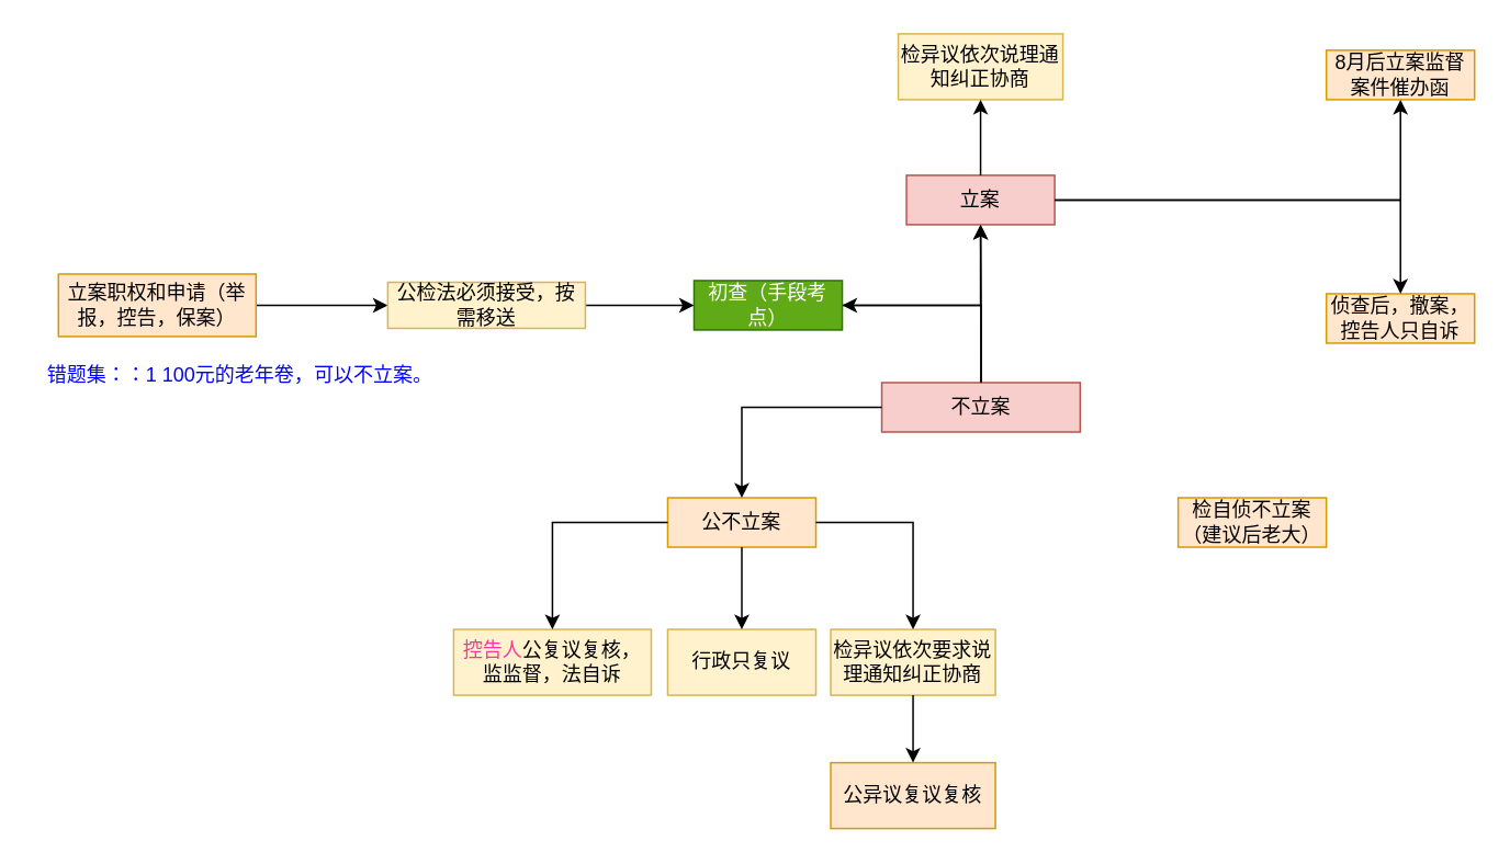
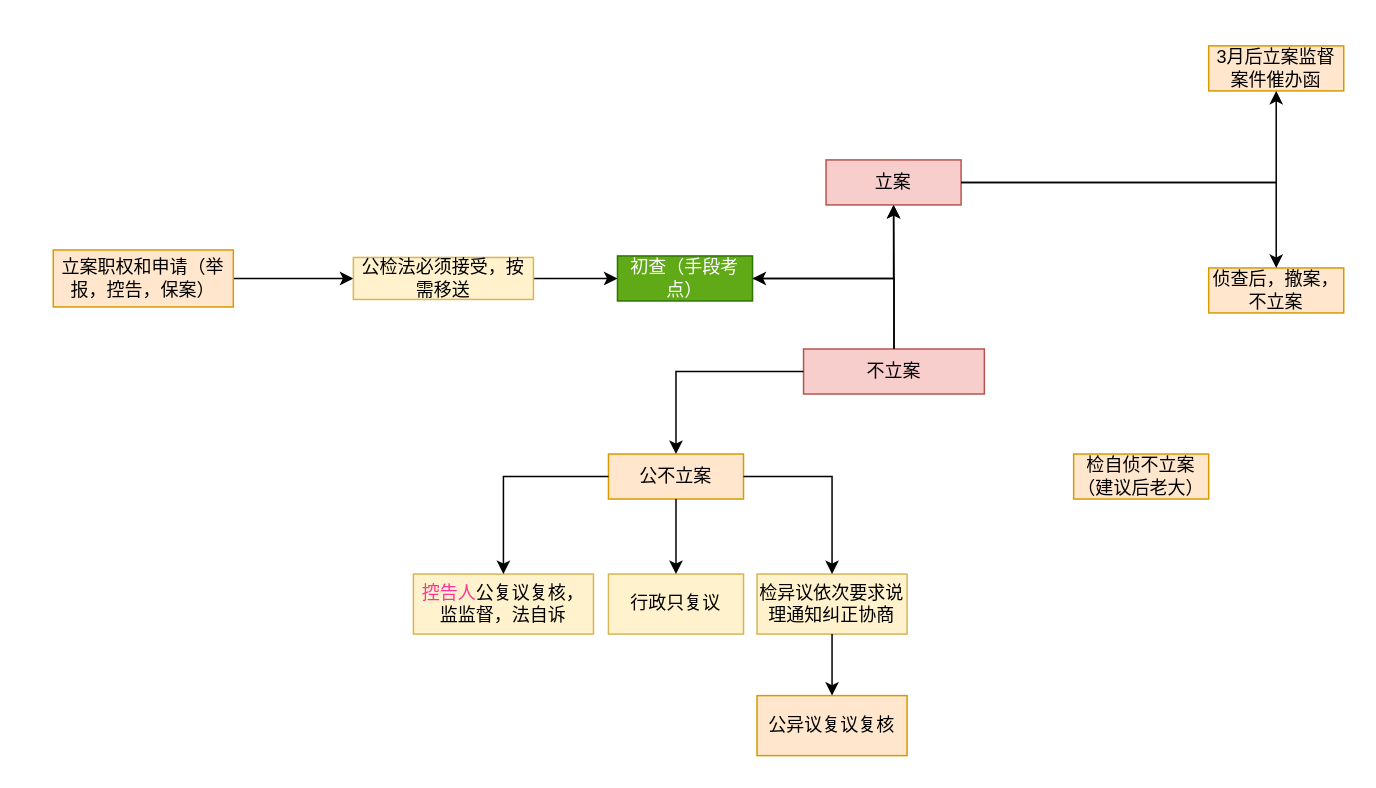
- <mxCell id="11" value="检异议依次说理通知纠正协商" style="rounded=0;whiteSpace=wrap;html=1;fillColor=#fff2cc;strokeColor=#d6b656;" vertex="1" parent="9"><mxGeometry width="100" height="40" as="geometry" /></mxCell>
- <mxCell id="30" value="8月后立案监督案件催办函" style="rounded=0;whiteSpace=wrap;html=1;fillColor=#ffe6cc;strokeColor=#d79b00;" vertex="1" parent="1"><mxGeometry x="805" y="30" width="90" height="30" as="geometry" /></mxCell>
+ <mxCell id="30" value="3月后立案监督案件催办函" style="rounded=0;whiteSpace=wrap;html=1;fillColor=#ffe6cc;strokeColor=#d79b00;" vertex="1" parent="1"><mxGeometry x="805" y="30" width="90" height="30" as="geometry" /></mxCell>
- <mxCell id="12" value="" style="edgeStyle=orthogonalEdgeStyle;rounded=0;orthogonalLoop=1;jettySize=auto;html=1;entryX=0.5;entryY=1;entryDx=0;entryDy=0;" edge="1" parent="9" source="10" target="11"><mxGeometry relative="1" as="geometry"><mxPoint x="50" y="6" as="targetPoint" /></mxGeometry></mxCell>
- <mxCell id="5" value="初查（手段考点）" style="rounded=0;whiteSpace=wrap;html=1;fillColor=#60a917;fontColor=#ffffff;strokeColor=#2D7600;" vertex="1" parent="1"><mxGeometry x="421" y="170" width="90" height="30" as="geometry" /></mxCell>
+ <mxCell id="5" value="初查（手段考点）" style="rounded=0;whiteSpace=wrap;html=1;fillColor=#60a917;fontColor=#ffffff;strokeColor=#2D7600;" vertex="1" parent="1"><mxGeometry x="411" y="170" width="90" height="30" as="geometry" /></mxCell>
- <mxCell id="32" value="侦查后，撤案，控告人只自诉" style="rounded=0;whiteSpace=wrap;html=1;fillColor=#ffe6cc;strokeColor=#d79b00;" vertex="1" parent="1"><mxGeometry x="805" y="178" width="90" height="30" as="geometry" /></mxCell>
+ <mxCell id="32" value="侦查后，撤案，不立案" style="rounded=0;whiteSpace=wrap;html=1;fillColor=#ffe6cc;strokeColor=#d79b00;" vertex="1" parent="1"><mxGeometry x="805" y="178" width="90" height="30" as="geometry" /></mxCell>
- <mxCell id="29" value="&lt;font color=&quot;#0000ff&quot;&gt;错题集：：1 100元的老年卷，可以不立案。&lt;br&gt;&lt;br&gt;&lt;br&gt;&lt;/font&gt;" style="text;html=1;align=center;verticalAlign=middle;resizable=0;points=[];autosize=1;strokeColor=none;fillColor=none;fontColor=#FF3399;" vertex="1" parent="1"><mxGeometry x="20" y="217" width="250" height="50" as="geometry" /></mxCell>
